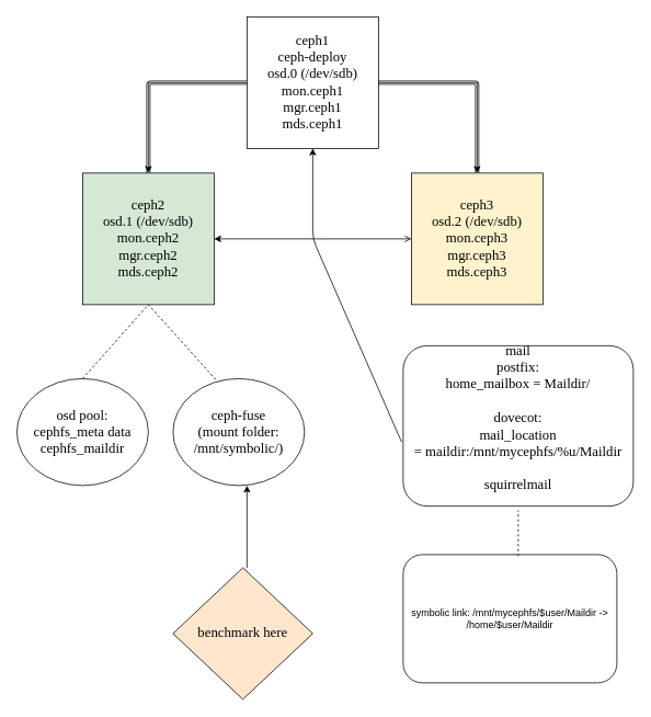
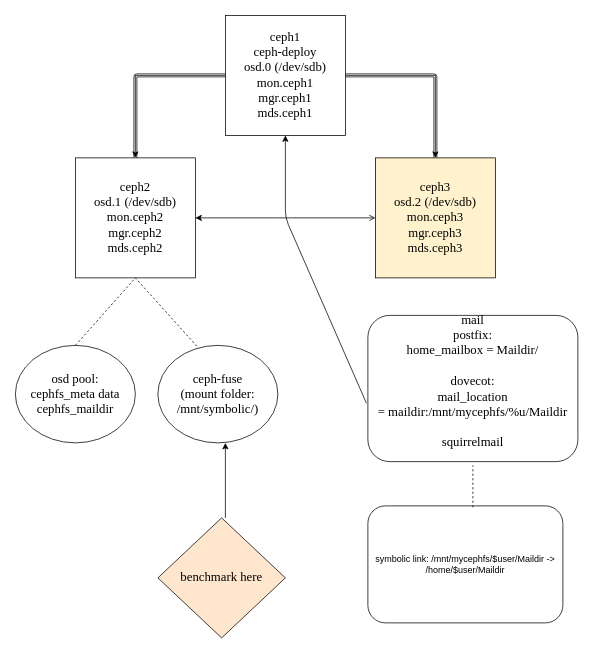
- <mxCell id="2" value="ceph2&lt;br style=&quot;font-size: 17px;&quot;&gt;osd.1 (/dev/sdb)&lt;br style=&quot;font-size: 17px;&quot;&gt;mon.ceph2&lt;br style=&quot;font-size: 17px;&quot;&gt;mgr.ceph2&lt;br style=&quot;font-size: 17px;&quot;&gt;mds.ceph2" style="rounded=0;whiteSpace=wrap;html=1;fontFamily=Times New Roman;fontSize=17;fillColor=#d5e8d4;" vertex="1" parent="1"><mxGeometry x="100" y="210" width="160" height="160" as="geometry" /></mxCell>
+ <mxCell id="2" value="ceph2&lt;br style=&quot;font-size: 17px;&quot;&gt;osd.1 (/dev/sdb)&lt;br style=&quot;font-size: 17px;&quot;&gt;mon.ceph2&lt;br style=&quot;font-size: 17px;&quot;&gt;mgr.ceph2&lt;br style=&quot;font-size: 17px;&quot;&gt;mds.ceph2" style="rounded=0;whiteSpace=wrap;html=1;fontFamily=Times New Roman;fontSize=17;" vertex="1" parent="1"><mxGeometry x="100" y="210" width="160" height="160" as="geometry" /></mxCell>
